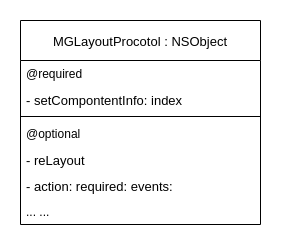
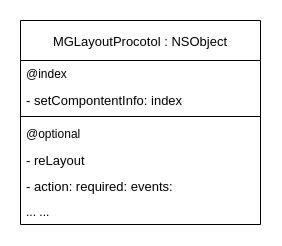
- <mxCell id="3" value="@required" style="text;strokeColor=none;fillColor=none;align=left;verticalAlign=top;spacingLeft=4;spacingRight=4;overflow=hidden;rotatable=0;points=[[0,0.5],[1,0.5]];portConstraint=eastwest;" vertex="1" parent="2"><mxGeometry y="40" width="240" height="26" as="geometry" /></mxCell>
+ <mxCell id="3" value="@index" style="text;strokeColor=none;fillColor=none;align=left;verticalAlign=top;spacingLeft=4;spacingRight=4;overflow=hidden;rotatable=0;points=[[0,0.5],[1,0.5]];portConstraint=eastwest;" vertex="1" parent="2"><mxGeometry y="40" width="240" height="26" as="geometry" /></mxCell>
